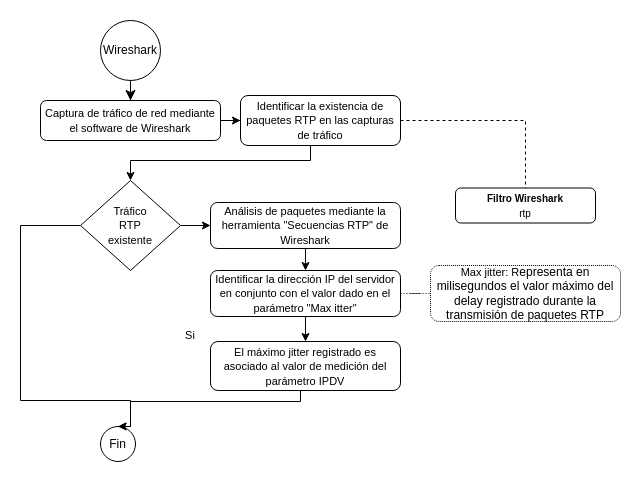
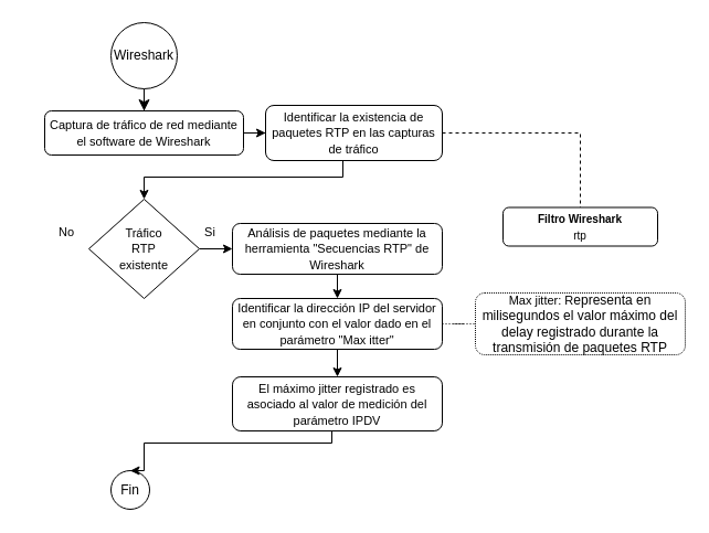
+ <mxCell id="12" value="&lt;font style=&quot;font-size: 11px;&quot;&gt;No&lt;/font&gt;" style="text;html=1;align=center;verticalAlign=middle;whiteSpace=wrap;rounded=0;" parent="1" vertex="1"><mxGeometry x="50" y="195" width="20" height="30" as="geometry" /></mxCell>
- <mxCell id="11" value="&lt;font style=&quot;font-size: 11px;&quot;&gt;Si&lt;/font&gt;" style="text;html=1;align=center;verticalAlign=middle;whiteSpace=wrap;rounded=0;" parent="1" vertex="1"><mxGeometry x="180" y="320" width="20" height="30" as="geometry" /></mxCell>
+ <mxCell id="11" value="&lt;font style=&quot;font-size: 11px;&quot;&gt;Si&lt;/font&gt;" style="text;html=1;align=center;verticalAlign=middle;whiteSpace=wrap;rounded=0;" parent="1" vertex="1"><mxGeometry x="180" y="195" width="20" height="30" as="geometry" /></mxCell>
- <mxCell id="7" style="edgeStyle=orthogonalEdgeStyle;rounded=0;orthogonalLoop=1;jettySize=auto;html=1;exitX=0;exitY=0.5;exitDx=0;exitDy=0;entryX=0.5;entryY=0;entryDx=0;entryDy=0;" parent="1" source="8" target="16" edge="1"><mxGeometry relative="1" as="geometry"><Array as="points"><mxPoint x="20" y="225" /><mxPoint x="20" y="400" /><mxPoint x="130" y="400" /></Array></mxGeometry></mxCell>
